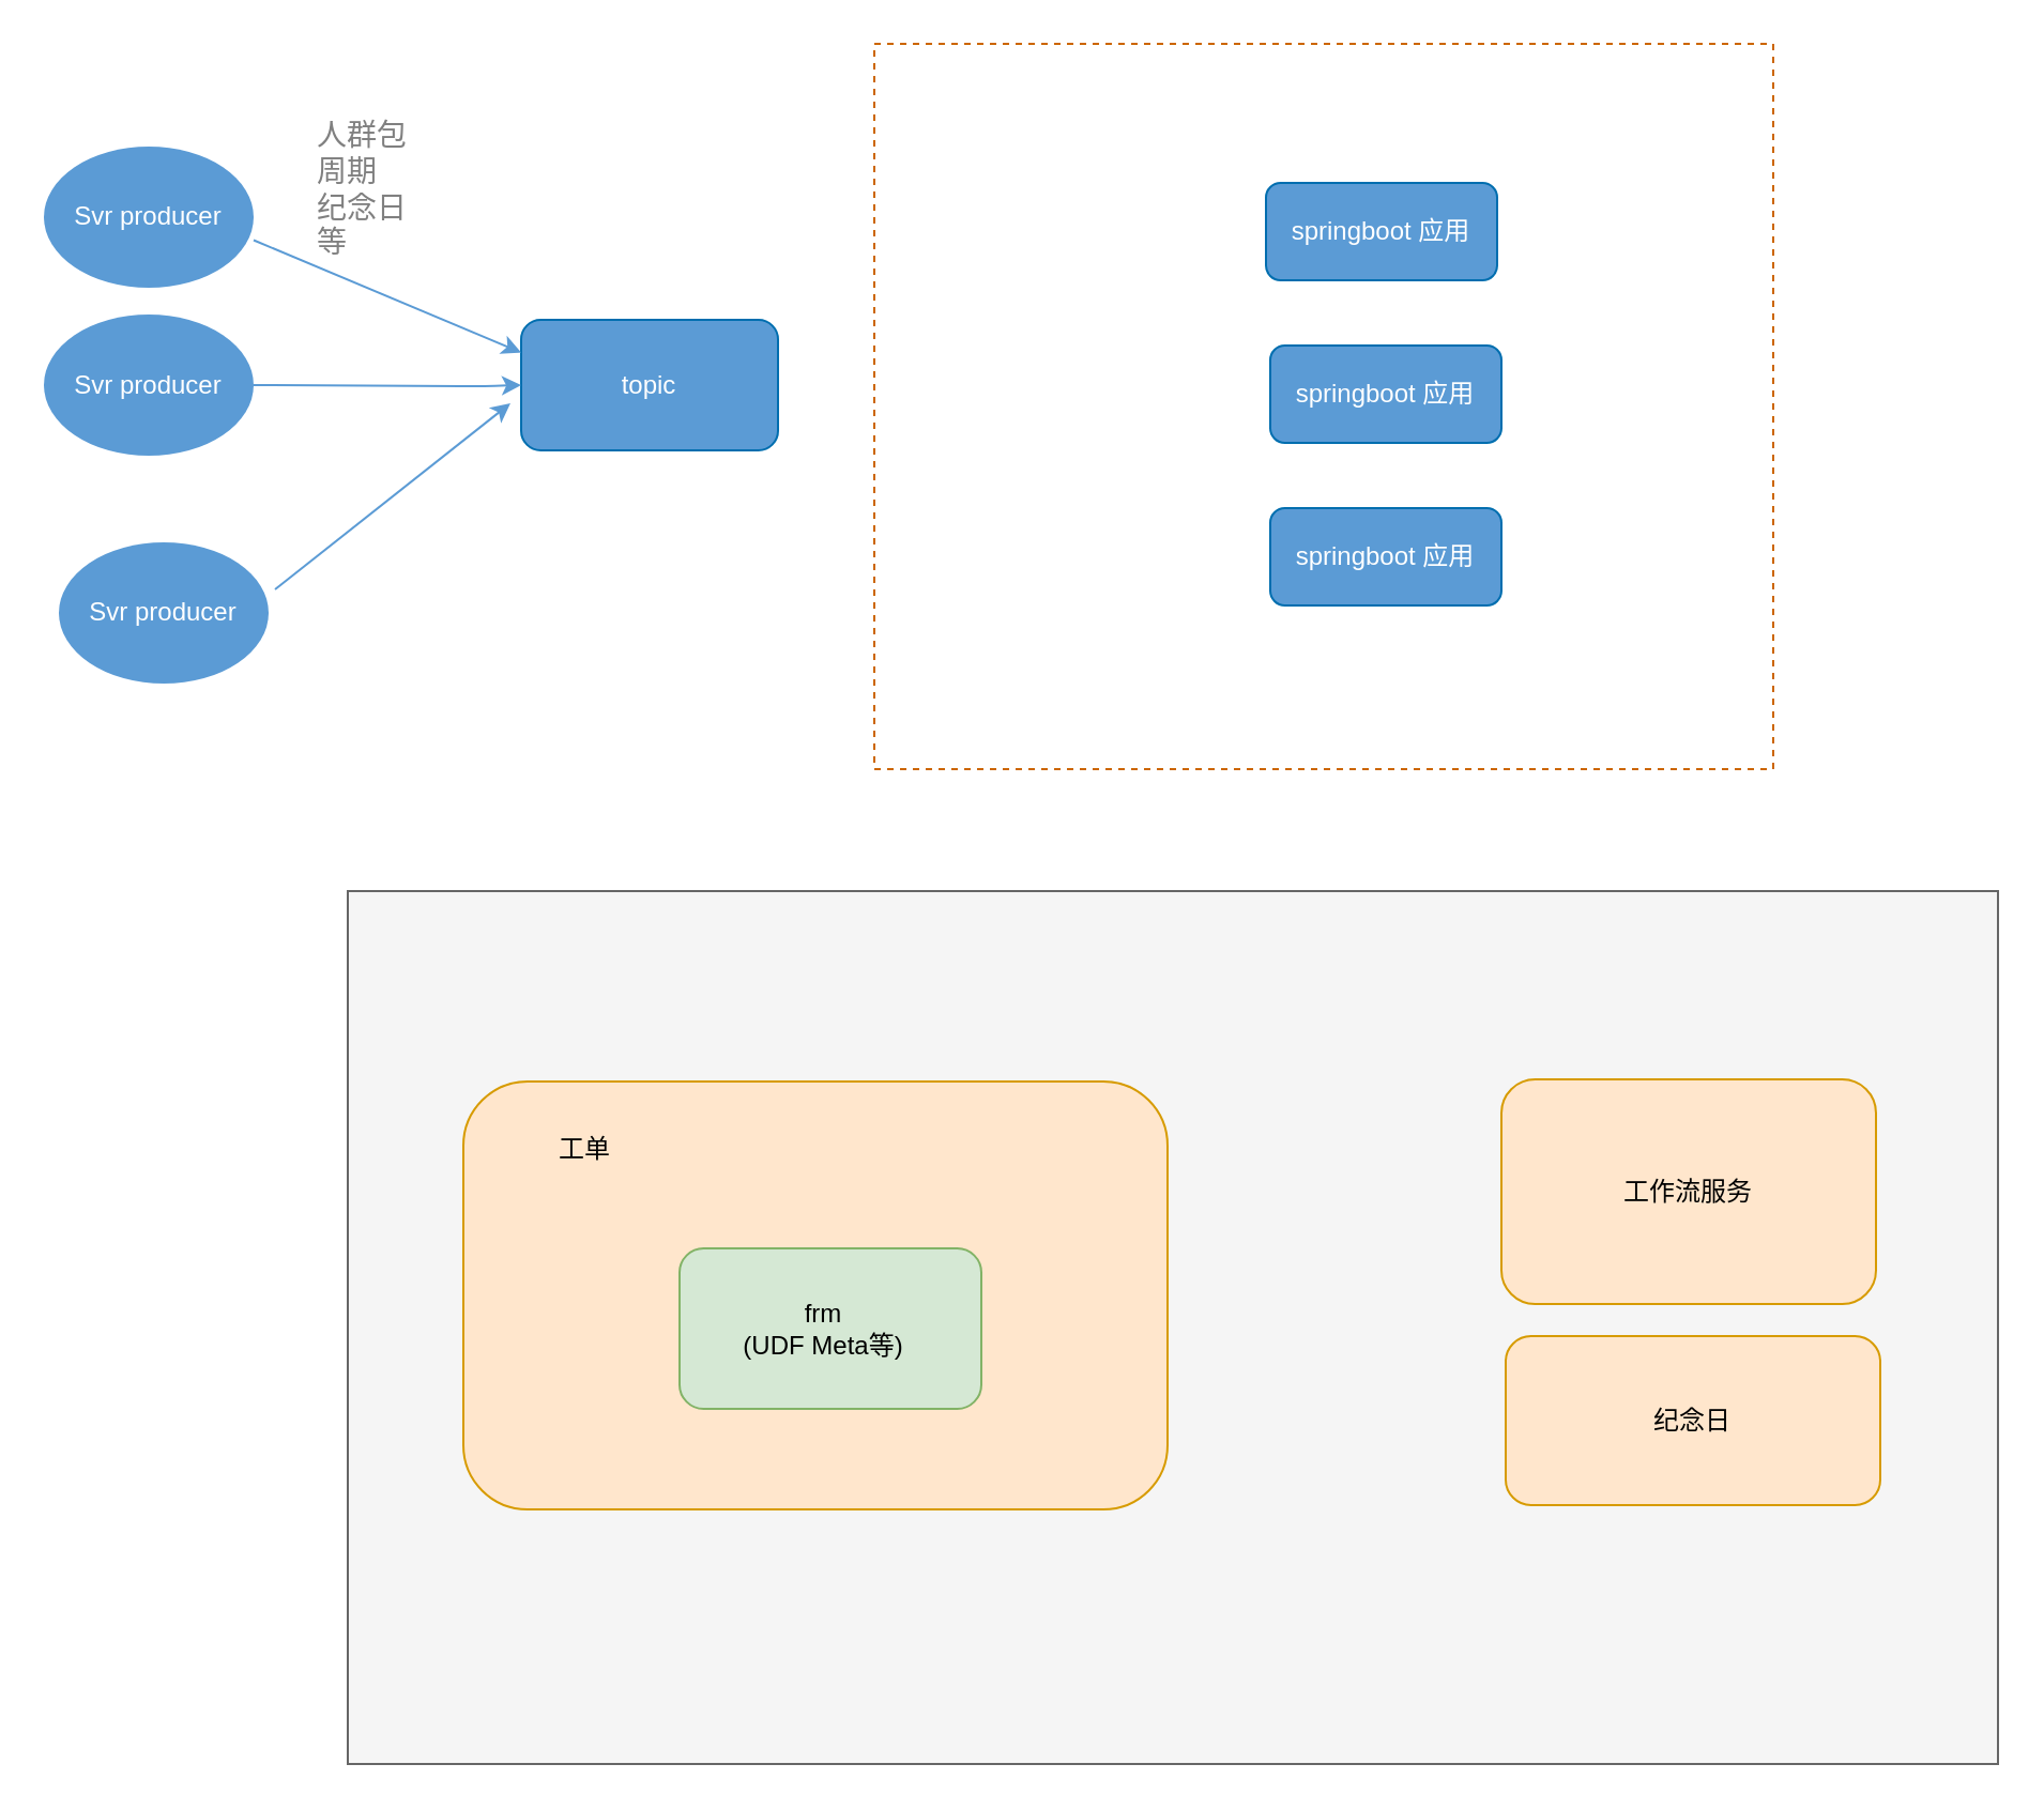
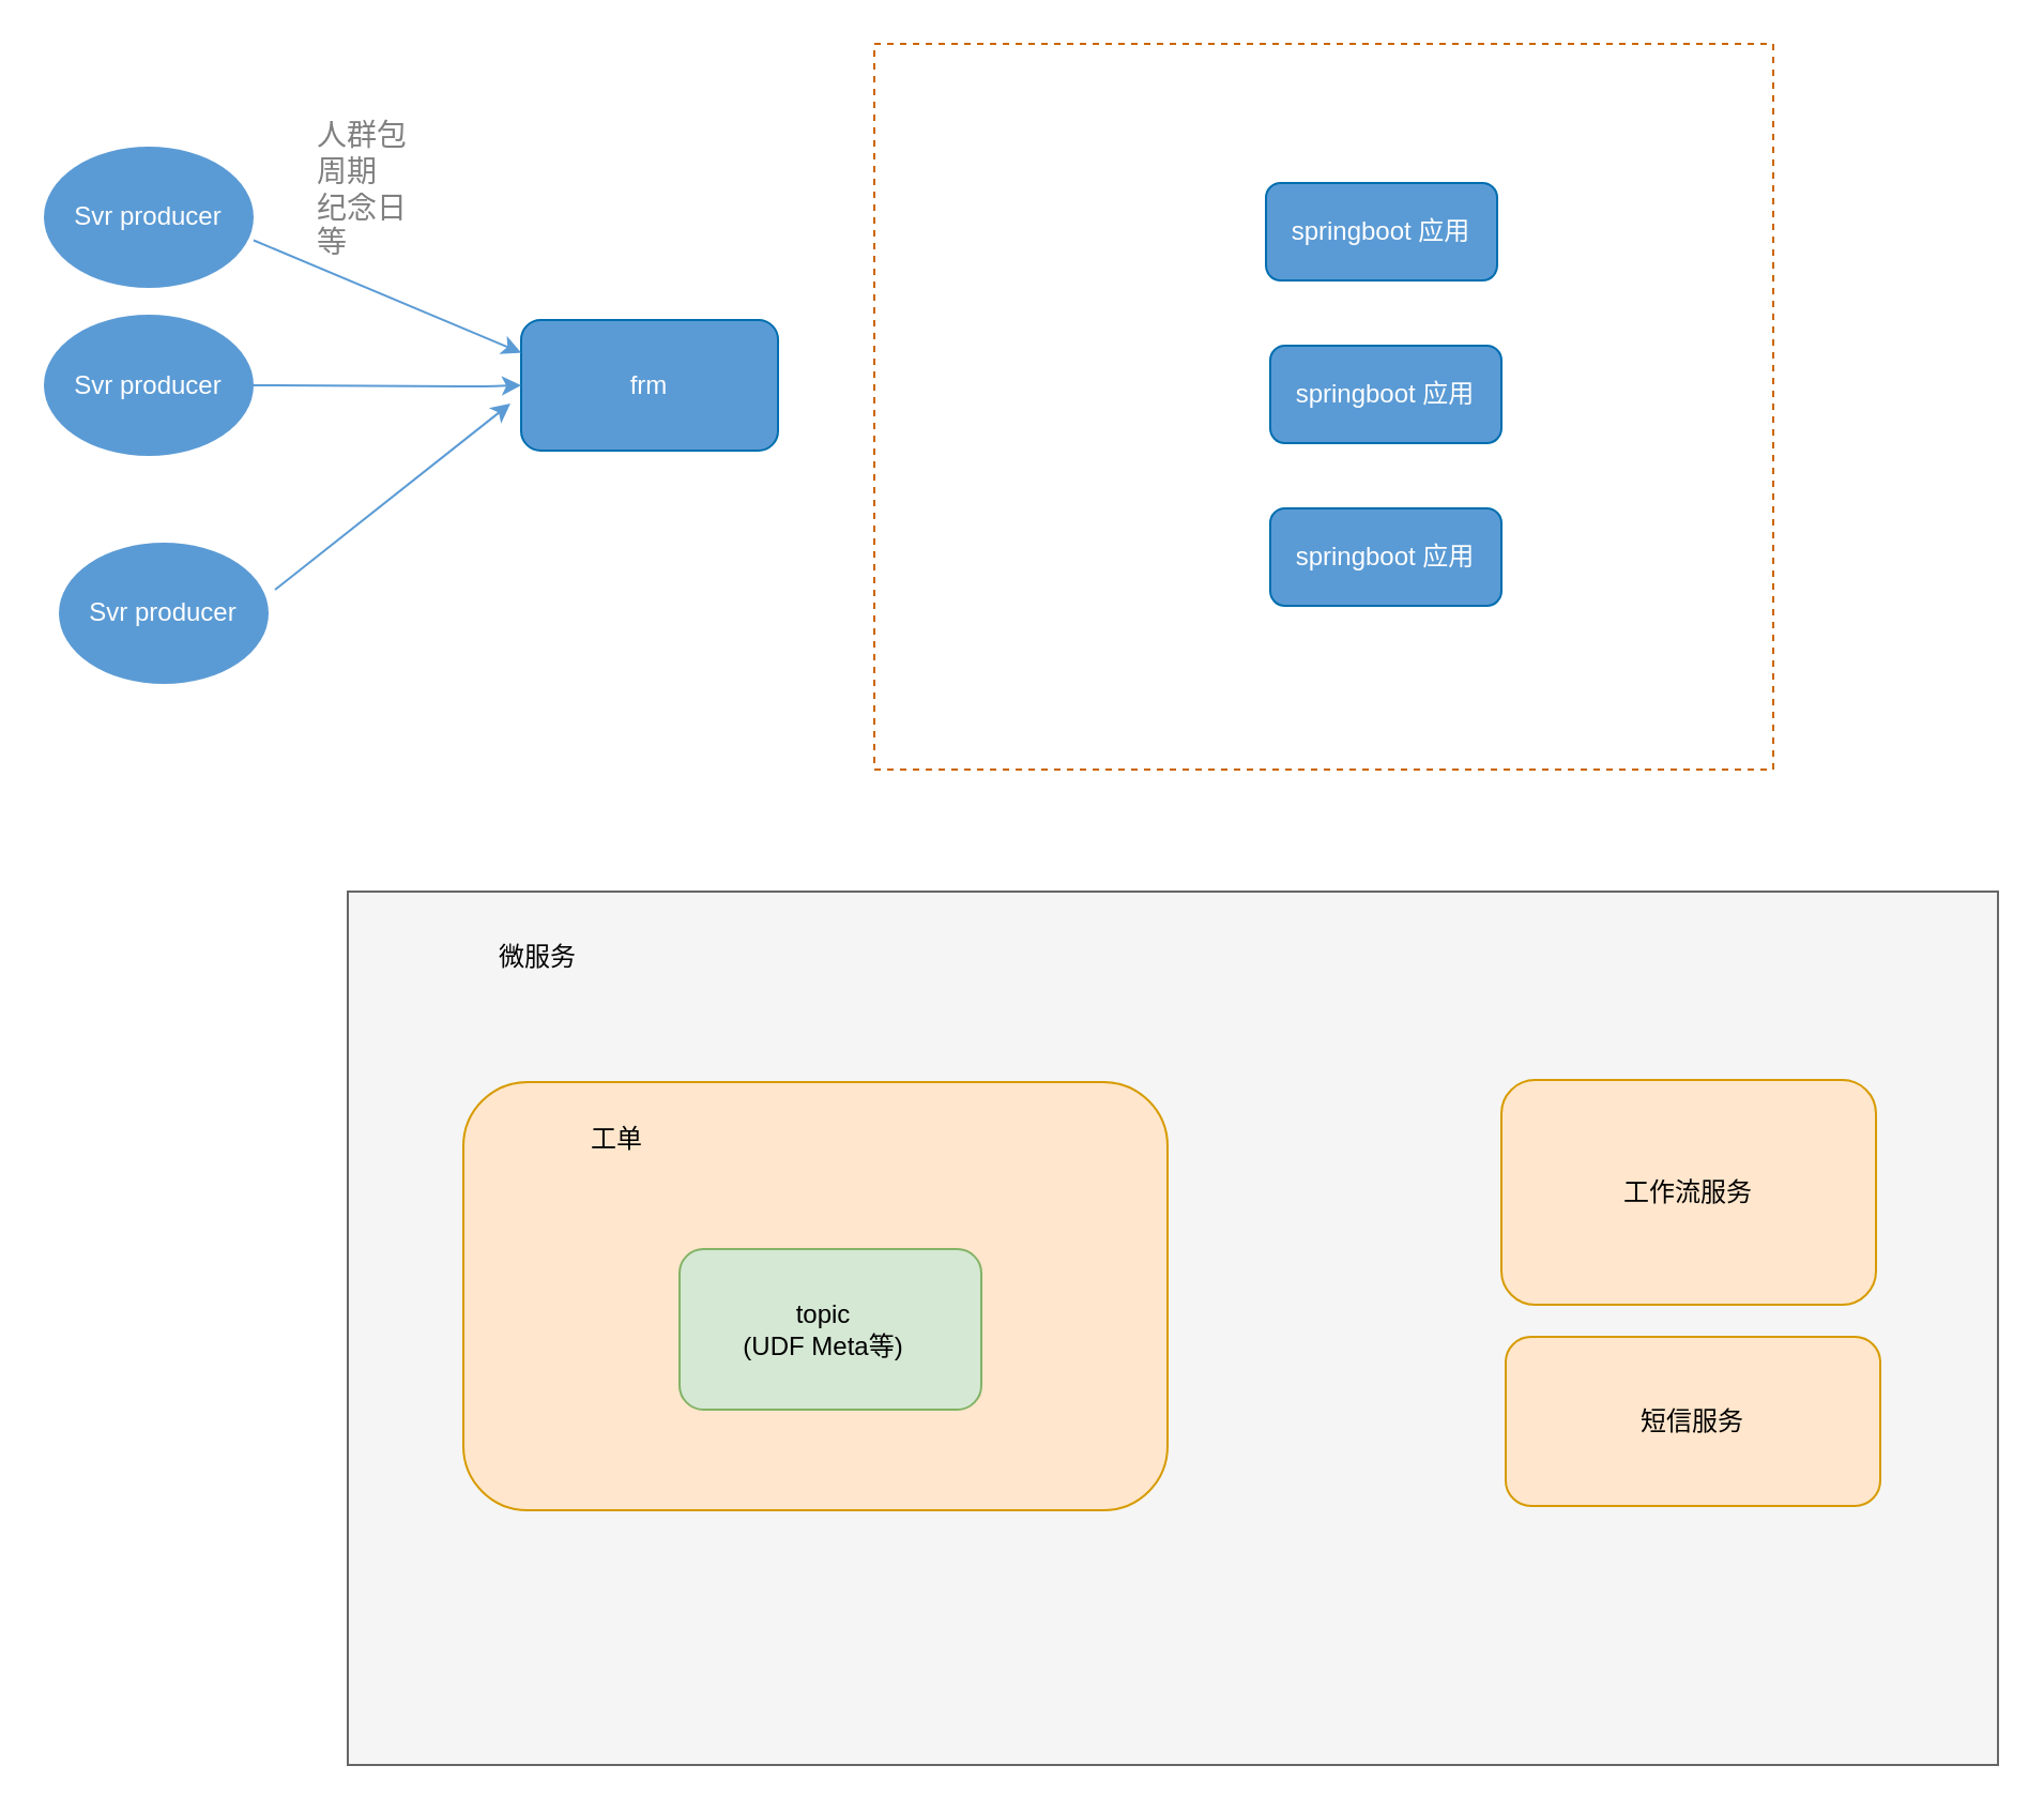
- <mxCell id="4" value="topic" style="rounded=1;whiteSpace=wrap;html=1;strokeColor=#006EAF;fontColor=#ffffff;fillColor=#5b9bd5;" parent="1" vertex="1"><mxGeometry x="243" y="149" width="120" height="61" as="geometry" /></mxCell>
+ <mxCell id="4" value="frm" style="rounded=1;whiteSpace=wrap;html=1;strokeColor=#006EAF;fontColor=#ffffff;fillColor=#5b9bd5;" parent="1" vertex="1"><mxGeometry x="243" y="149" width="120" height="61" as="geometry" /></mxCell>
+ <mxCell id="21" value="微服务" style="text;html=1;strokeColor=none;fillColor=none;align=center;verticalAlign=middle;whiteSpace=wrap;rounded=0;" vertex="1" parent="1"><mxGeometry x="221" y="432" width="60" height="30" as="geometry" /></mxCell>
- <mxCell id="18" value="工单" style="text;html=1;strokeColor=none;fillColor=none;align=center;verticalAlign=middle;whiteSpace=wrap;rounded=0;" vertex="1" parent="1"><mxGeometry x="243" y="522" width="60" height="30" as="geometry" /></mxCell>
+ <mxCell id="18" value="工单" style="text;html=1;strokeColor=none;fillColor=none;align=center;verticalAlign=middle;whiteSpace=wrap;rounded=0;" vertex="1" parent="1"><mxGeometry x="258" y="517" width="60" height="30" as="geometry" /></mxCell>
- <mxCell id="17" value="frm&lt;br&gt;(UDF Meta等)" style="text;html=1;strokeColor=none;fillColor=none;align=center;verticalAlign=middle;whiteSpace=wrap;rounded=0;" vertex="1" parent="1"><mxGeometry x="343" y="598" width="82.5" height="45" as="geometry" /></mxCell>
+ <mxCell id="17" value="topic&lt;br&gt;(UDF Meta等)" style="text;html=1;strokeColor=none;fillColor=none;align=center;verticalAlign=middle;whiteSpace=wrap;rounded=0;" vertex="1" parent="1"><mxGeometry x="343" y="598" width="82.5" height="45" as="geometry" /></mxCell>
- <mxCell id="20" value="纪念日" style="rounded=1;whiteSpace=wrap;html=1;fillColor=#ffe6cc;strokeColor=#d79b00;" vertex="1" parent="1"><mxGeometry x="703" y="624" width="175" height="79" as="geometry" /></mxCell>
+ <mxCell id="20" value="短信服务" style="rounded=1;whiteSpace=wrap;html=1;fillColor=#ffe6cc;strokeColor=#d79b00;" vertex="1" parent="1"><mxGeometry x="703" y="624" width="175" height="79" as="geometry" /></mxCell>
